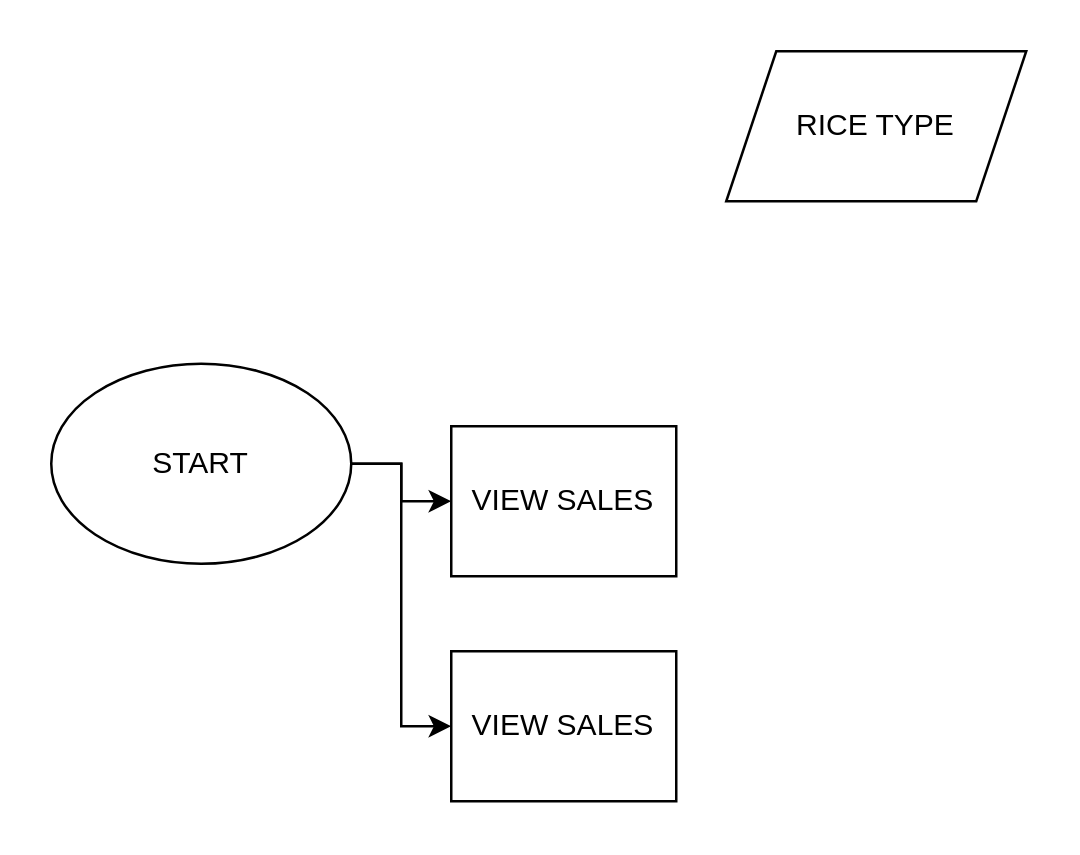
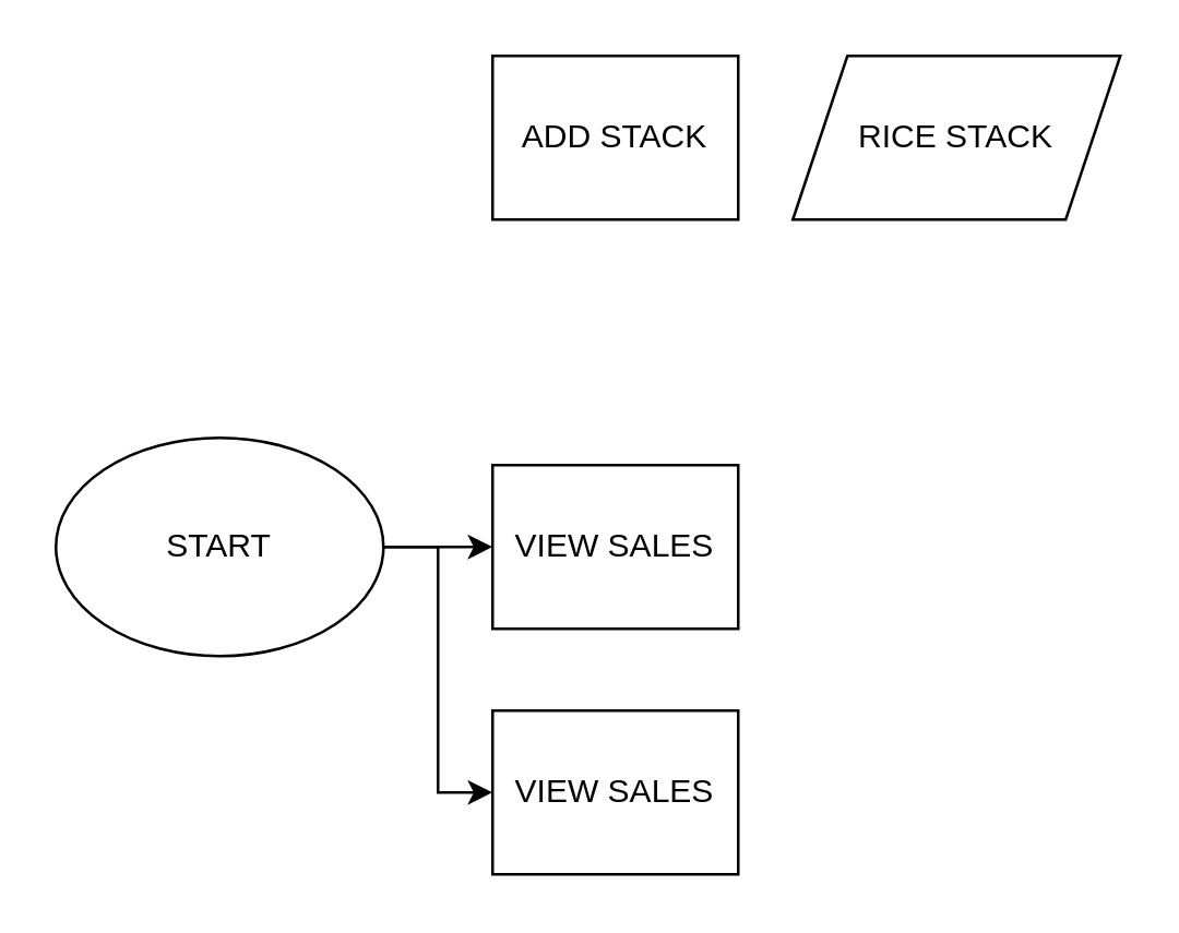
+ <mxCell id="5" value="ADD STACK" style="rounded=0;whiteSpace=wrap;html=1;" vertex="1" parent="1"><mxGeometry x="180" y="20" width="90" height="60" as="geometry" /></mxCell>
- <mxCell id="8" value="RICE TYPE" style="shape=parallelogram;perimeter=parallelogramPerimeter;whiteSpace=wrap;html=1;fixedSize=1;" vertex="1" parent="1"><mxGeometry x="290" y="20" width="120" height="60" as="geometry" /></mxCell>
+ <mxCell id="8" value="RICE STACK" style="shape=parallelogram;perimeter=parallelogramPerimeter;whiteSpace=wrap;html=1;fixedSize=1;" vertex="1" parent="1"><mxGeometry x="290" y="20" width="120" height="60" as="geometry" /></mxCell>
- <mxCell id="4" value="START" style="ellipse;whiteSpace=wrap;html=1;" vertex="1" parent="1"><mxGeometry x="20" y="145" width="120" height="80" as="geometry" /></mxCell>
+ <mxCell id="4" value="START" style="ellipse;whiteSpace=wrap;html=1;" vertex="1" parent="1"><mxGeometry x="20" y="160" width="120" height="80" as="geometry" /></mxCell>
